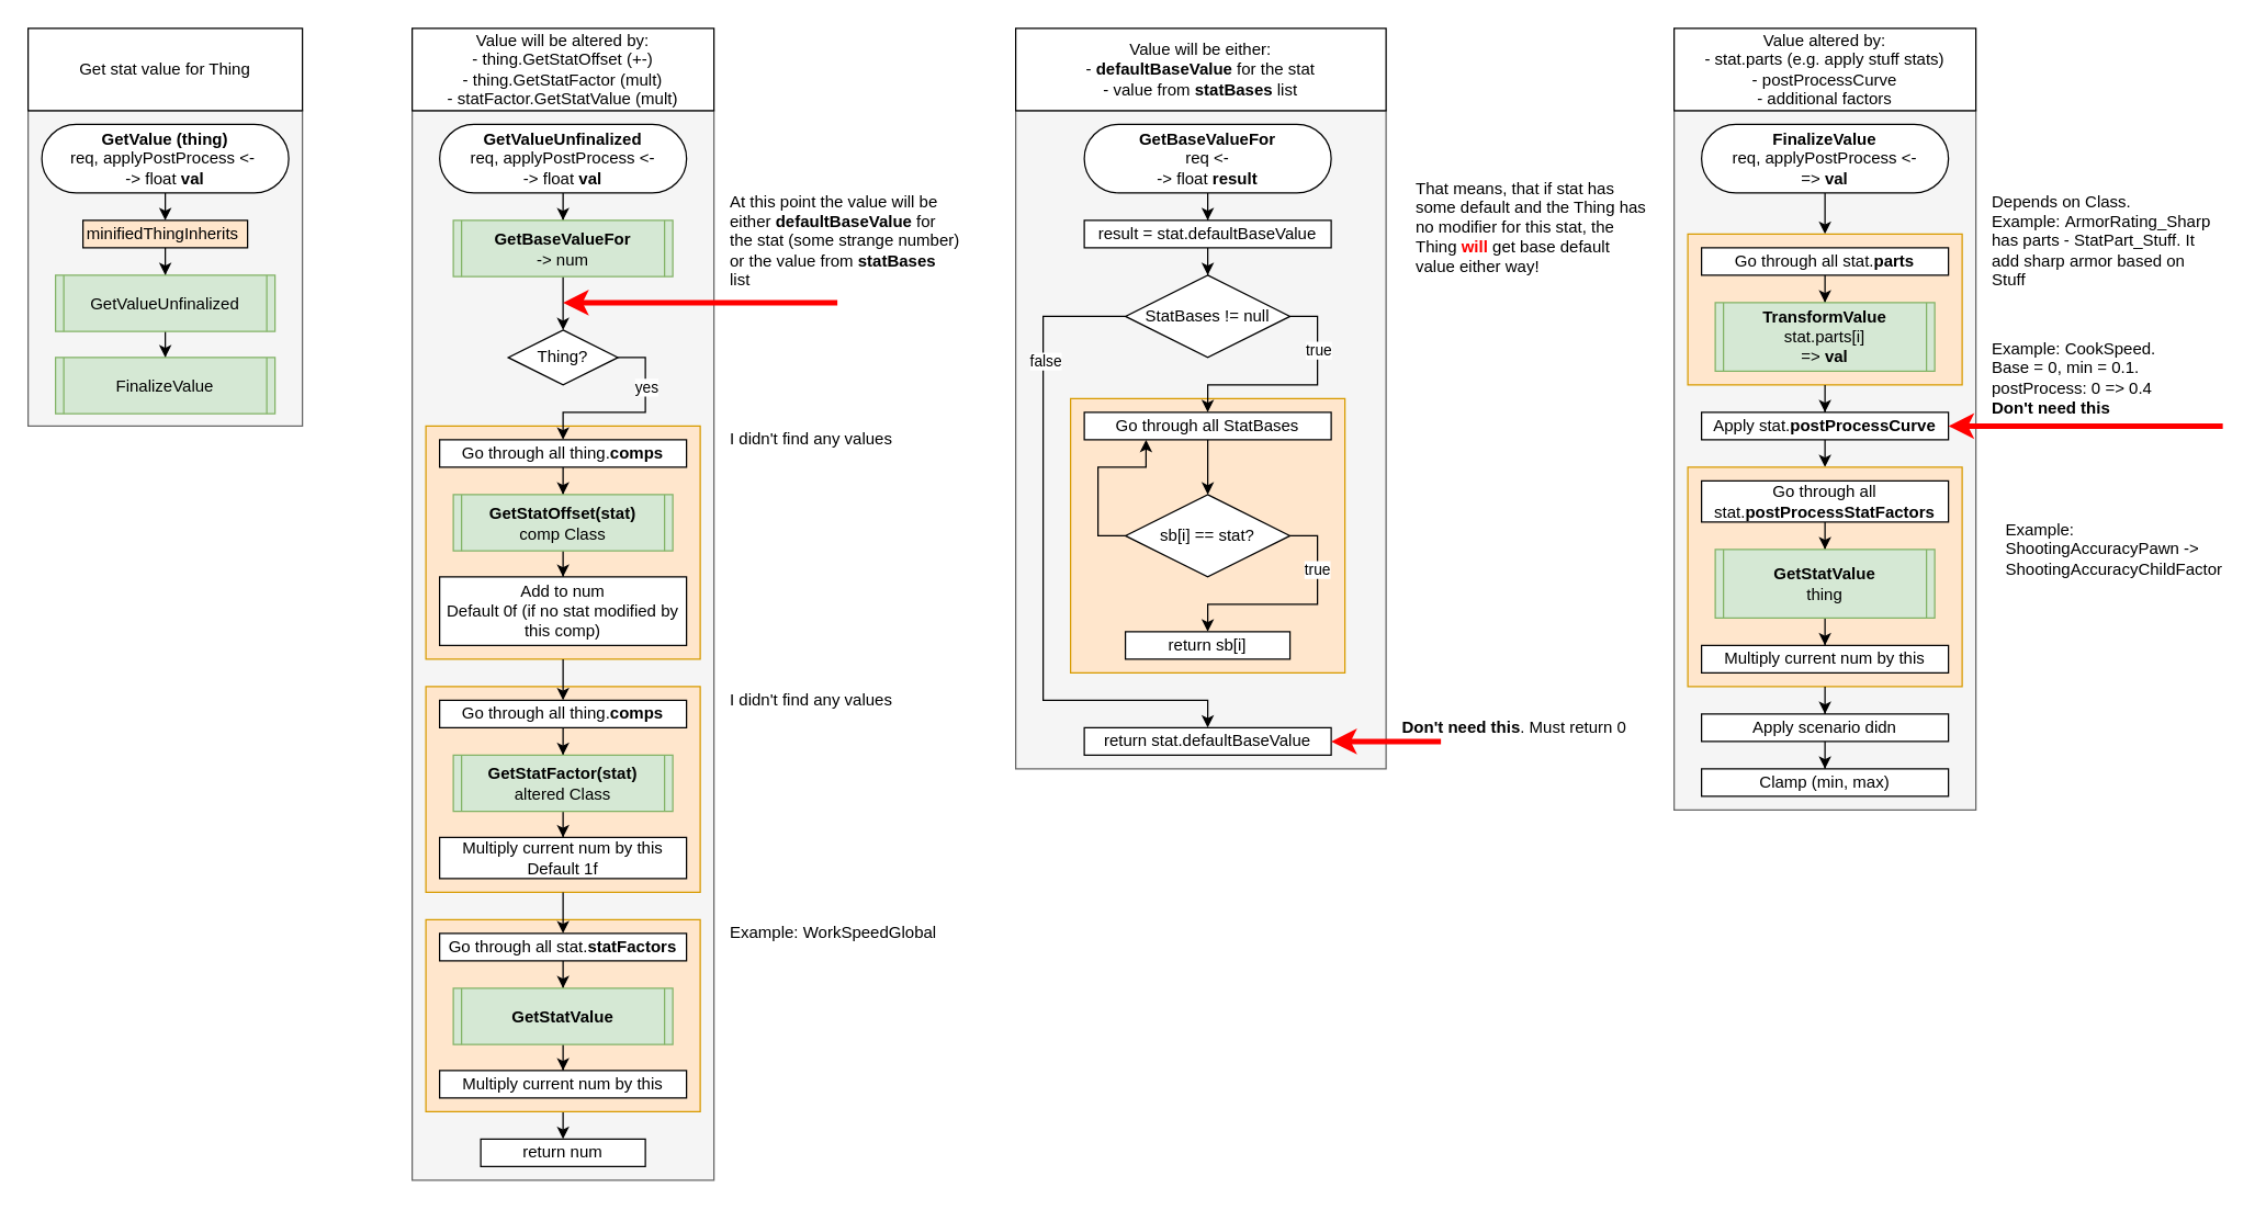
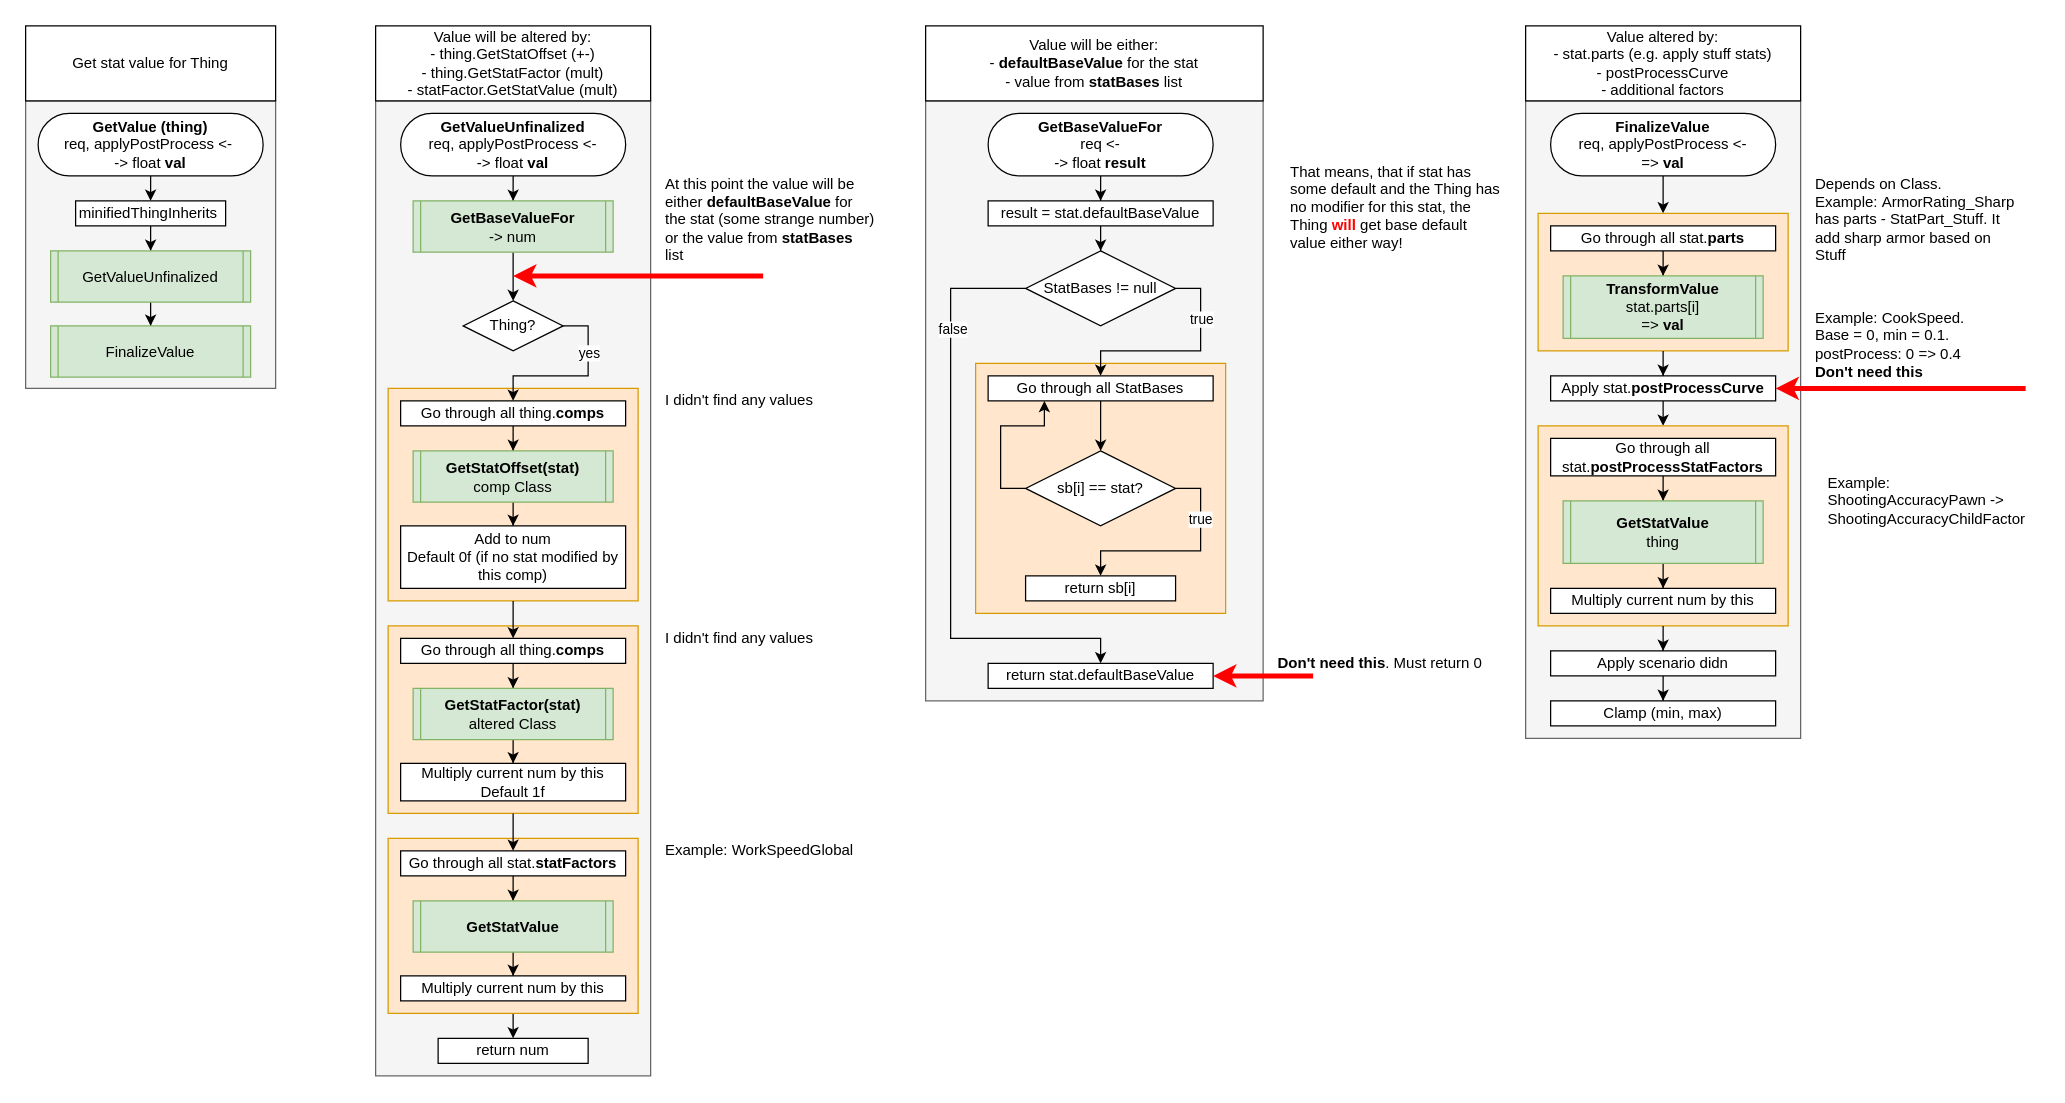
- <mxCell id="49" value="&lt;p data-pm-slice=&quot;1 1 []&quot;&gt;minifiedThingInherits&amp;nbsp;&lt;/p&gt;" style="rounded=0;whiteSpace=wrap;html=1;fillColor=#ffe6cc;" parent="44" vertex="1"><mxGeometry x="40" y="80" width="120" height="20" as="geometry" /></mxCell>
+ <mxCell id="49" value="&lt;p data-pm-slice=&quot;1 1 []&quot;&gt;minifiedThingInherits&amp;nbsp;&lt;/p&gt;" style="rounded=0;whiteSpace=wrap;html=1;" parent="44" vertex="1"><mxGeometry x="40" y="80" width="120" height="20" as="geometry" /></mxCell>
